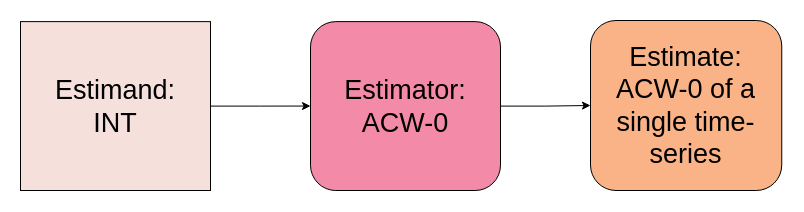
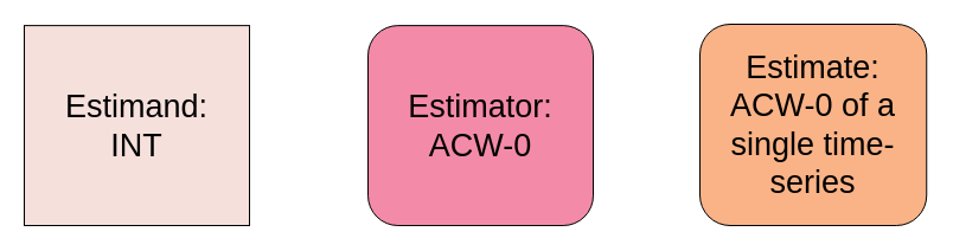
- <mxCell id="2" style="edgeStyle=orthogonalEdgeStyle;rounded=0;orthogonalLoop=1;jettySize=auto;html=1;entryX=0;entryY=0.5;entryDx=0;entryDy=0;" edge="1" parent="1" source="3" target="5"><mxGeometry relative="1" as="geometry" /></mxCell>
- <mxCell id="4" style="edgeStyle=orthogonalEdgeStyle;rounded=0;orthogonalLoop=1;jettySize=auto;html=1;entryX=0;entryY=0.5;entryDx=0;entryDy=0;" edge="1" parent="1" source="5" target="6"><mxGeometry relative="1" as="geometry" /></mxCell>
